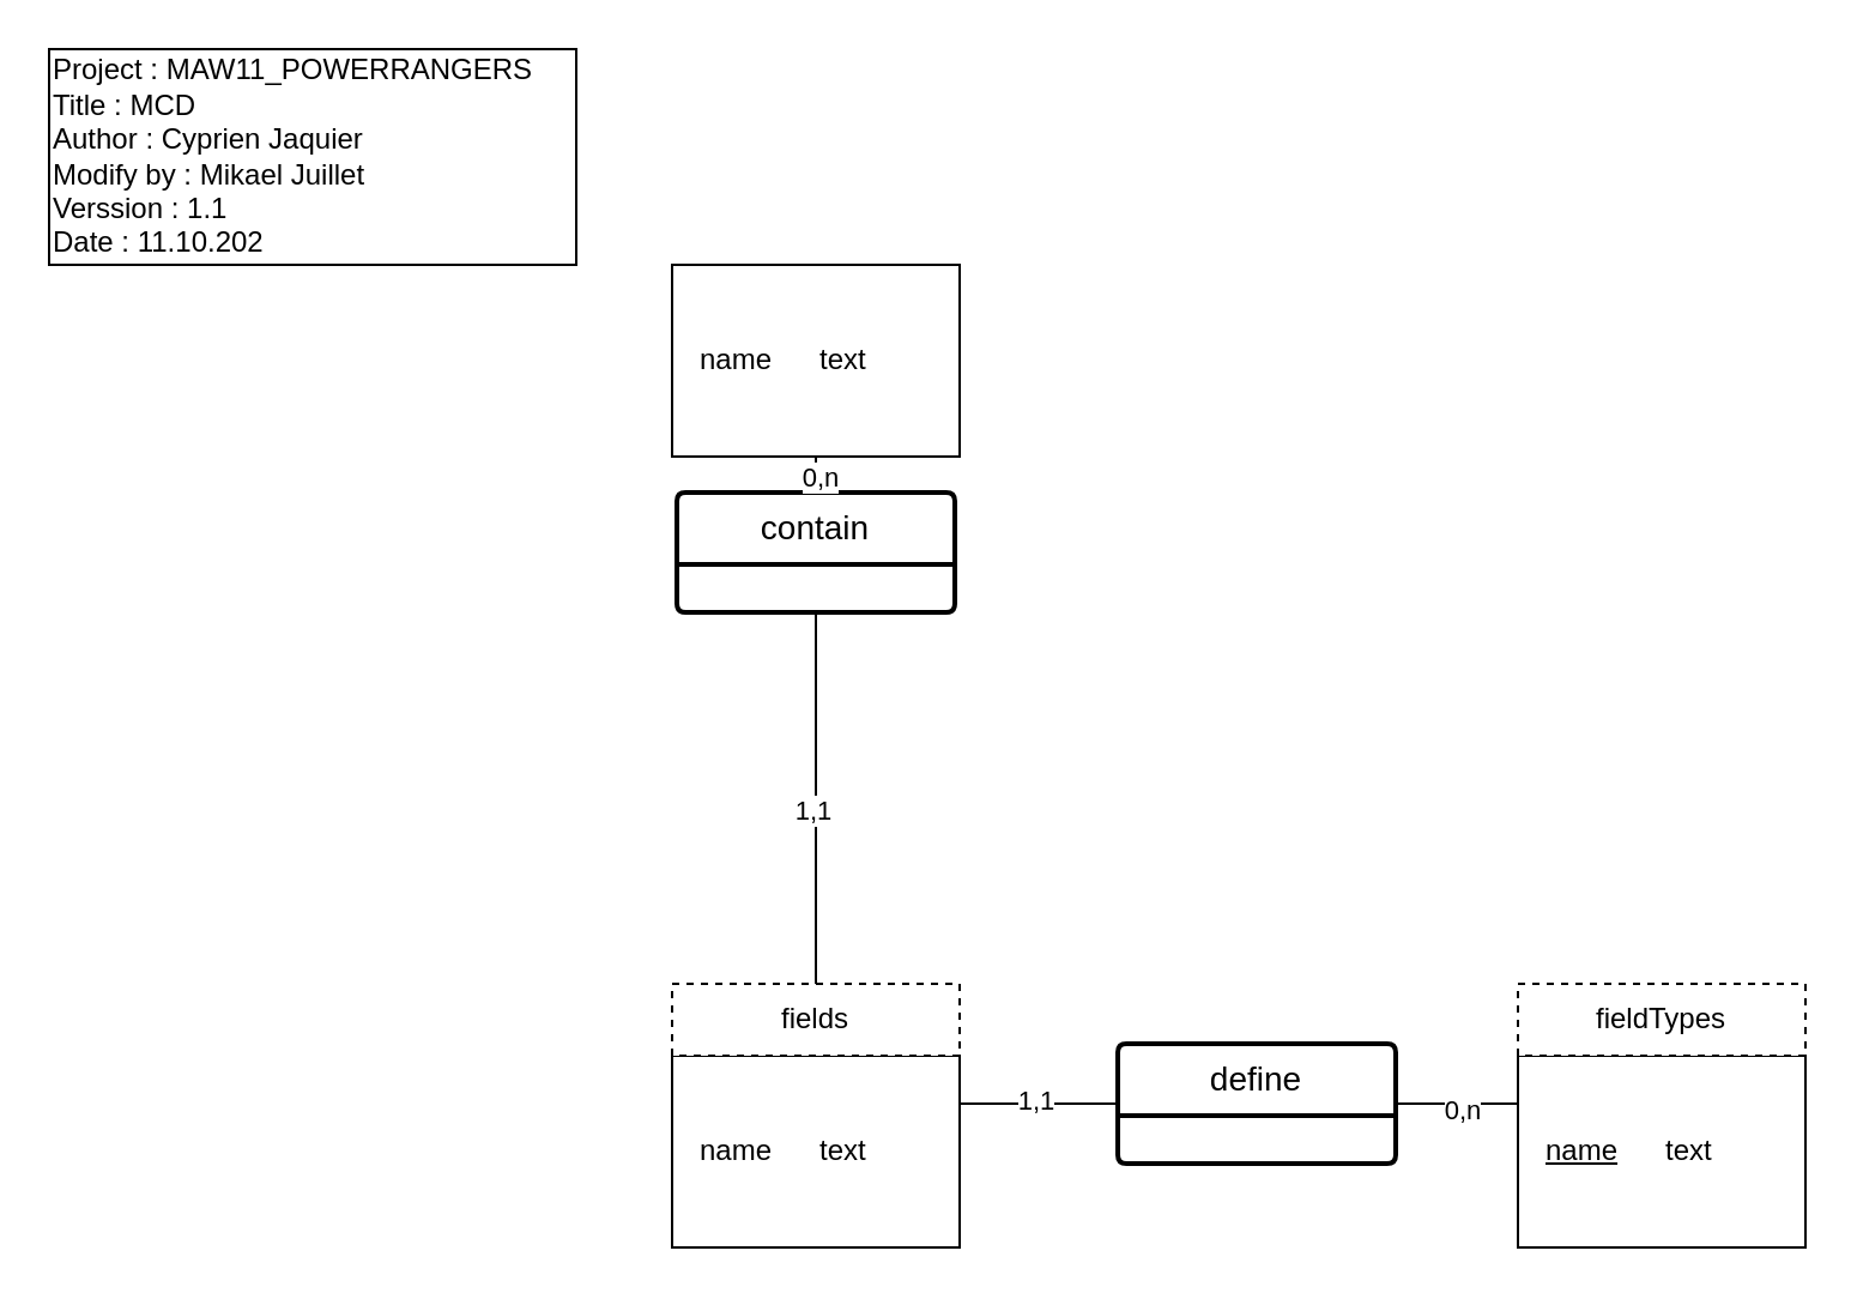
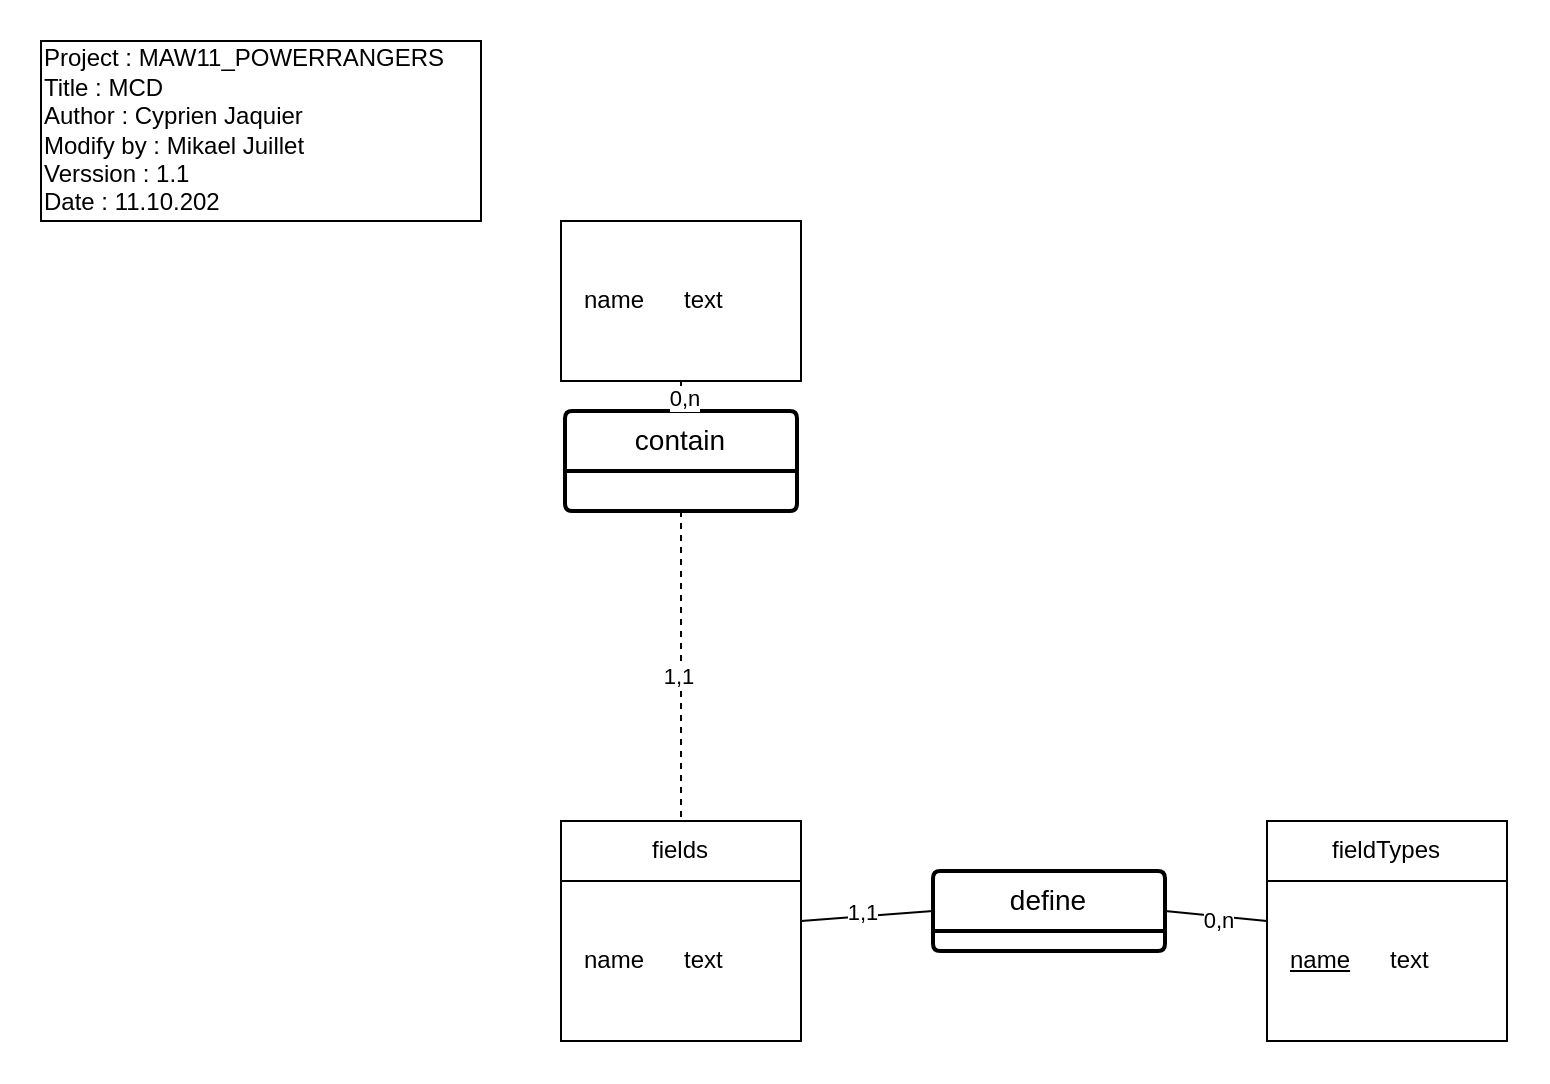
- <mxCell id="15" value="" style="endArrow=none;html=1;rounded=0;exitX=0.5;exitY=1;exitDx=0;exitDy=0;entryX=0.5;entryY=0;entryDx=0;entryDy=0;" edge="1" parent="1" source="11" target="8"><mxGeometry relative="1" as="geometry"><mxPoint x="350" y="200" as="sourcePoint" /><mxPoint x="350" y="280" as="targetPoint" /></mxGeometry></mxCell>
+ <mxCell id="15" value="" style="endArrow=none;html=1;rounded=0;exitX=0.5;exitY=1;exitDx=0;exitDy=0;entryX=0.5;entryY=0;entryDx=0;entryDy=0;dashed=1;" edge="1" parent="1" source="11" target="8"><mxGeometry relative="1" as="geometry"><mxPoint x="350" y="200" as="sourcePoint" /><mxPoint x="350" y="280" as="targetPoint" /></mxGeometry></mxCell>
- <mxCell id="8" value="fields" style="rounded=0;whiteSpace=wrap;html=1;dashed=1;" vertex="1" parent="6"><mxGeometry width="120" height="30" as="geometry" /></mxCell>
+ <mxCell id="8" value="fields" style="rounded=0;whiteSpace=wrap;html=1;" vertex="1" parent="6"><mxGeometry width="120" height="30" as="geometry" /></mxCell>
- <mxCell id="20" value="fieldTypes" style="rounded=0;whiteSpace=wrap;html=1;dashed=1;" vertex="1" parent="18"><mxGeometry width="120" height="30" as="geometry" /></mxCell>
+ <mxCell id="20" value="fieldTypes" style="rounded=0;whiteSpace=wrap;html=1;" vertex="1" parent="18"><mxGeometry width="120" height="30" as="geometry" /></mxCell>
- <mxCell id="23" value="define" style="swimlane;childLayout=stackLayout;horizontal=1;startSize=30;horizontalStack=0;rounded=1;fontSize=14;fontStyle=0;strokeWidth=2;resizeParent=0;resizeLast=1;shadow=0;dashed=0;align=center;arcSize=4;whiteSpace=wrap;html=1;" vertex="1" parent="1"><mxGeometry x="466" y="435" width="116" height="50" as="geometry" /></mxCell>
+ <mxCell id="23" value="define" style="swimlane;childLayout=stackLayout;horizontal=1;startSize=30;horizontalStack=0;rounded=1;fontSize=14;fontStyle=0;strokeWidth=2;resizeParent=0;resizeLast=1;shadow=0;dashed=0;align=center;arcSize=4;whiteSpace=wrap;html=1;" vertex="1" parent="1"><mxGeometry x="466" y="435" width="116" height="40" as="geometry" /></mxCell>
